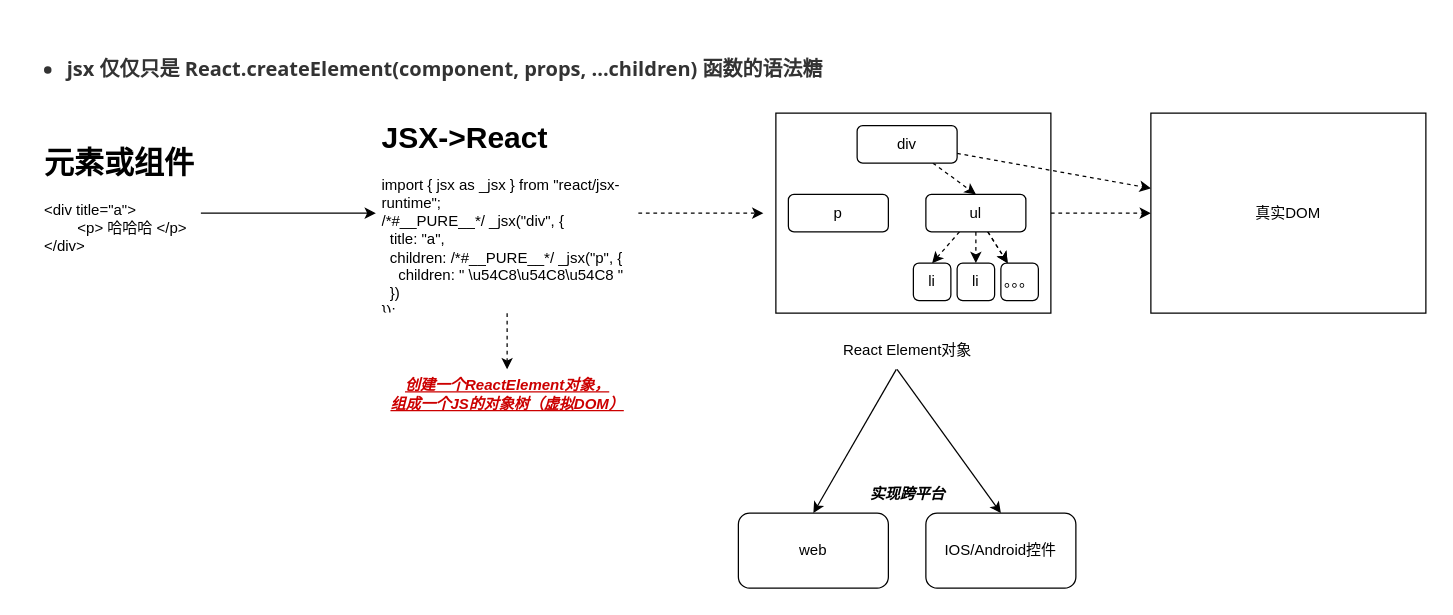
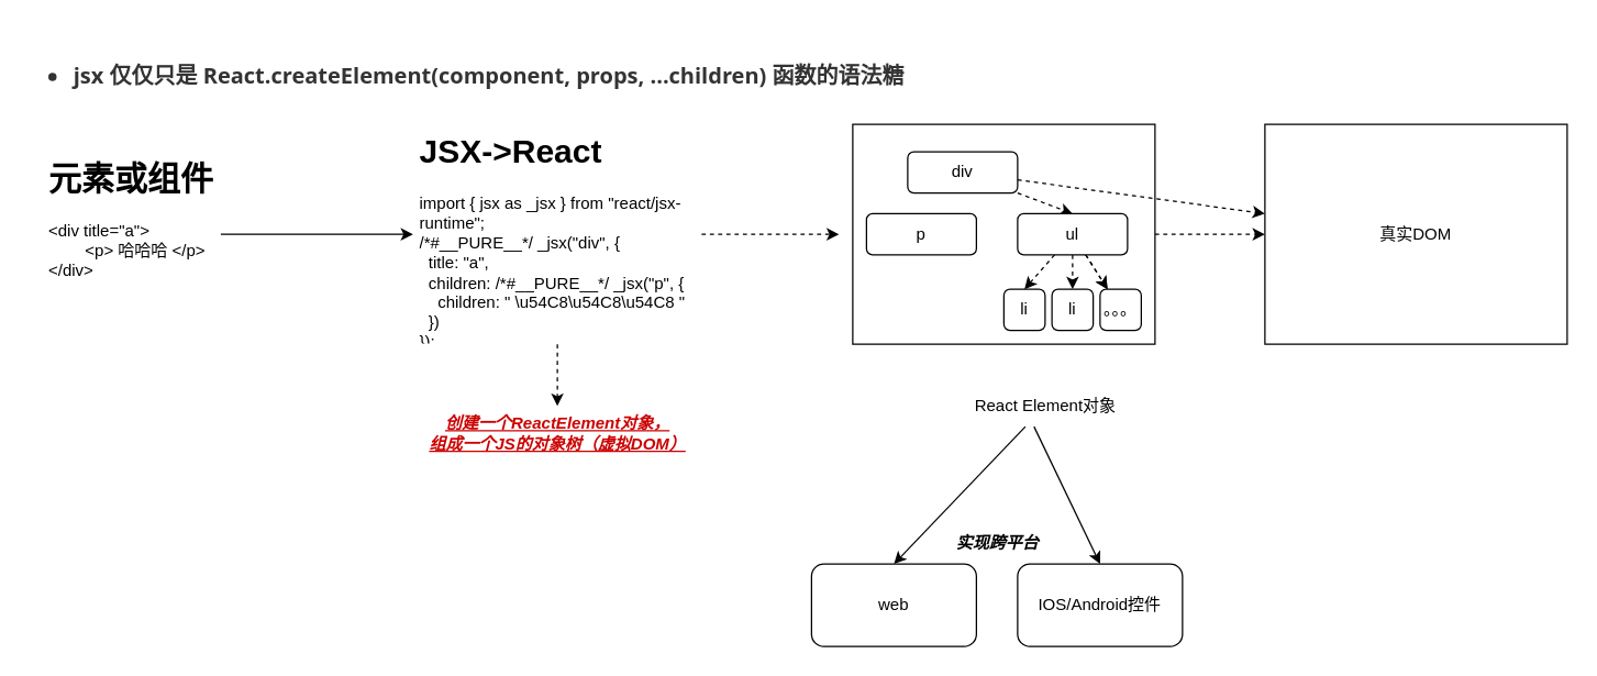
- <mxCell id="13" value="&lt;font color=&quot;#000000&quot;&gt;div&lt;/font&gt;" style="rounded=1;whiteSpace=wrap;html=1;fontColor=#CC0000;" parent="1" vertex="1"><mxGeometry x="685" y="100" width="80" height="30" as="geometry" /></mxCell>
+ <mxCell id="13" value="&lt;font color=&quot;#000000&quot;&gt;div&lt;/font&gt;" style="rounded=1;whiteSpace=wrap;html=1;fontColor=#CC0000;" parent="1" vertex="1"><mxGeometry x="660" y="110" width="80" height="30" as="geometry" /></mxCell>
- <mxCell id="24" value="React Element对象" style="text;html=1;align=center;verticalAlign=middle;resizable=0;points=[];autosize=1;strokeColor=none;fillColor=none;fontColor=#000000;" parent="1" vertex="1"><mxGeometry x="660" y="265" width="130" height="30" as="geometry" /></mxCell>
+ <mxCell id="24" value="React Element对象" style="text;html=1;align=center;verticalAlign=middle;resizable=0;points=[];autosize=1;strokeColor=none;fillColor=none;fontColor=#000000;" parent="1" vertex="1"><mxGeometry x="695" y="280" width="130" height="30" as="geometry" /></mxCell>
